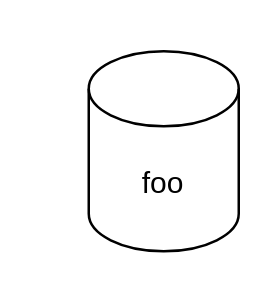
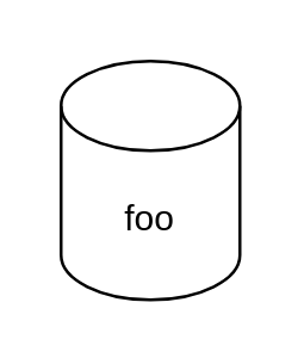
- <mxCell id="2" value="foo" style="shape=cylinder3;whiteSpace=wrap;html=1;boundedLbl=1;backgroundOutline=1;size=15;" vertex="1" parent="1"><mxGeometry x="35" y="20" width="60" height="80" as="geometry" /></mxCell>
+ <mxCell id="2" value="foo" style="shape=cylinder3;whiteSpace=wrap;html=1;boundedLbl=1;backgroundOutline=1;size=15;" vertex="1" parent="1"><mxGeometry x="20" y="20" width="60" height="80" as="geometry" /></mxCell>
